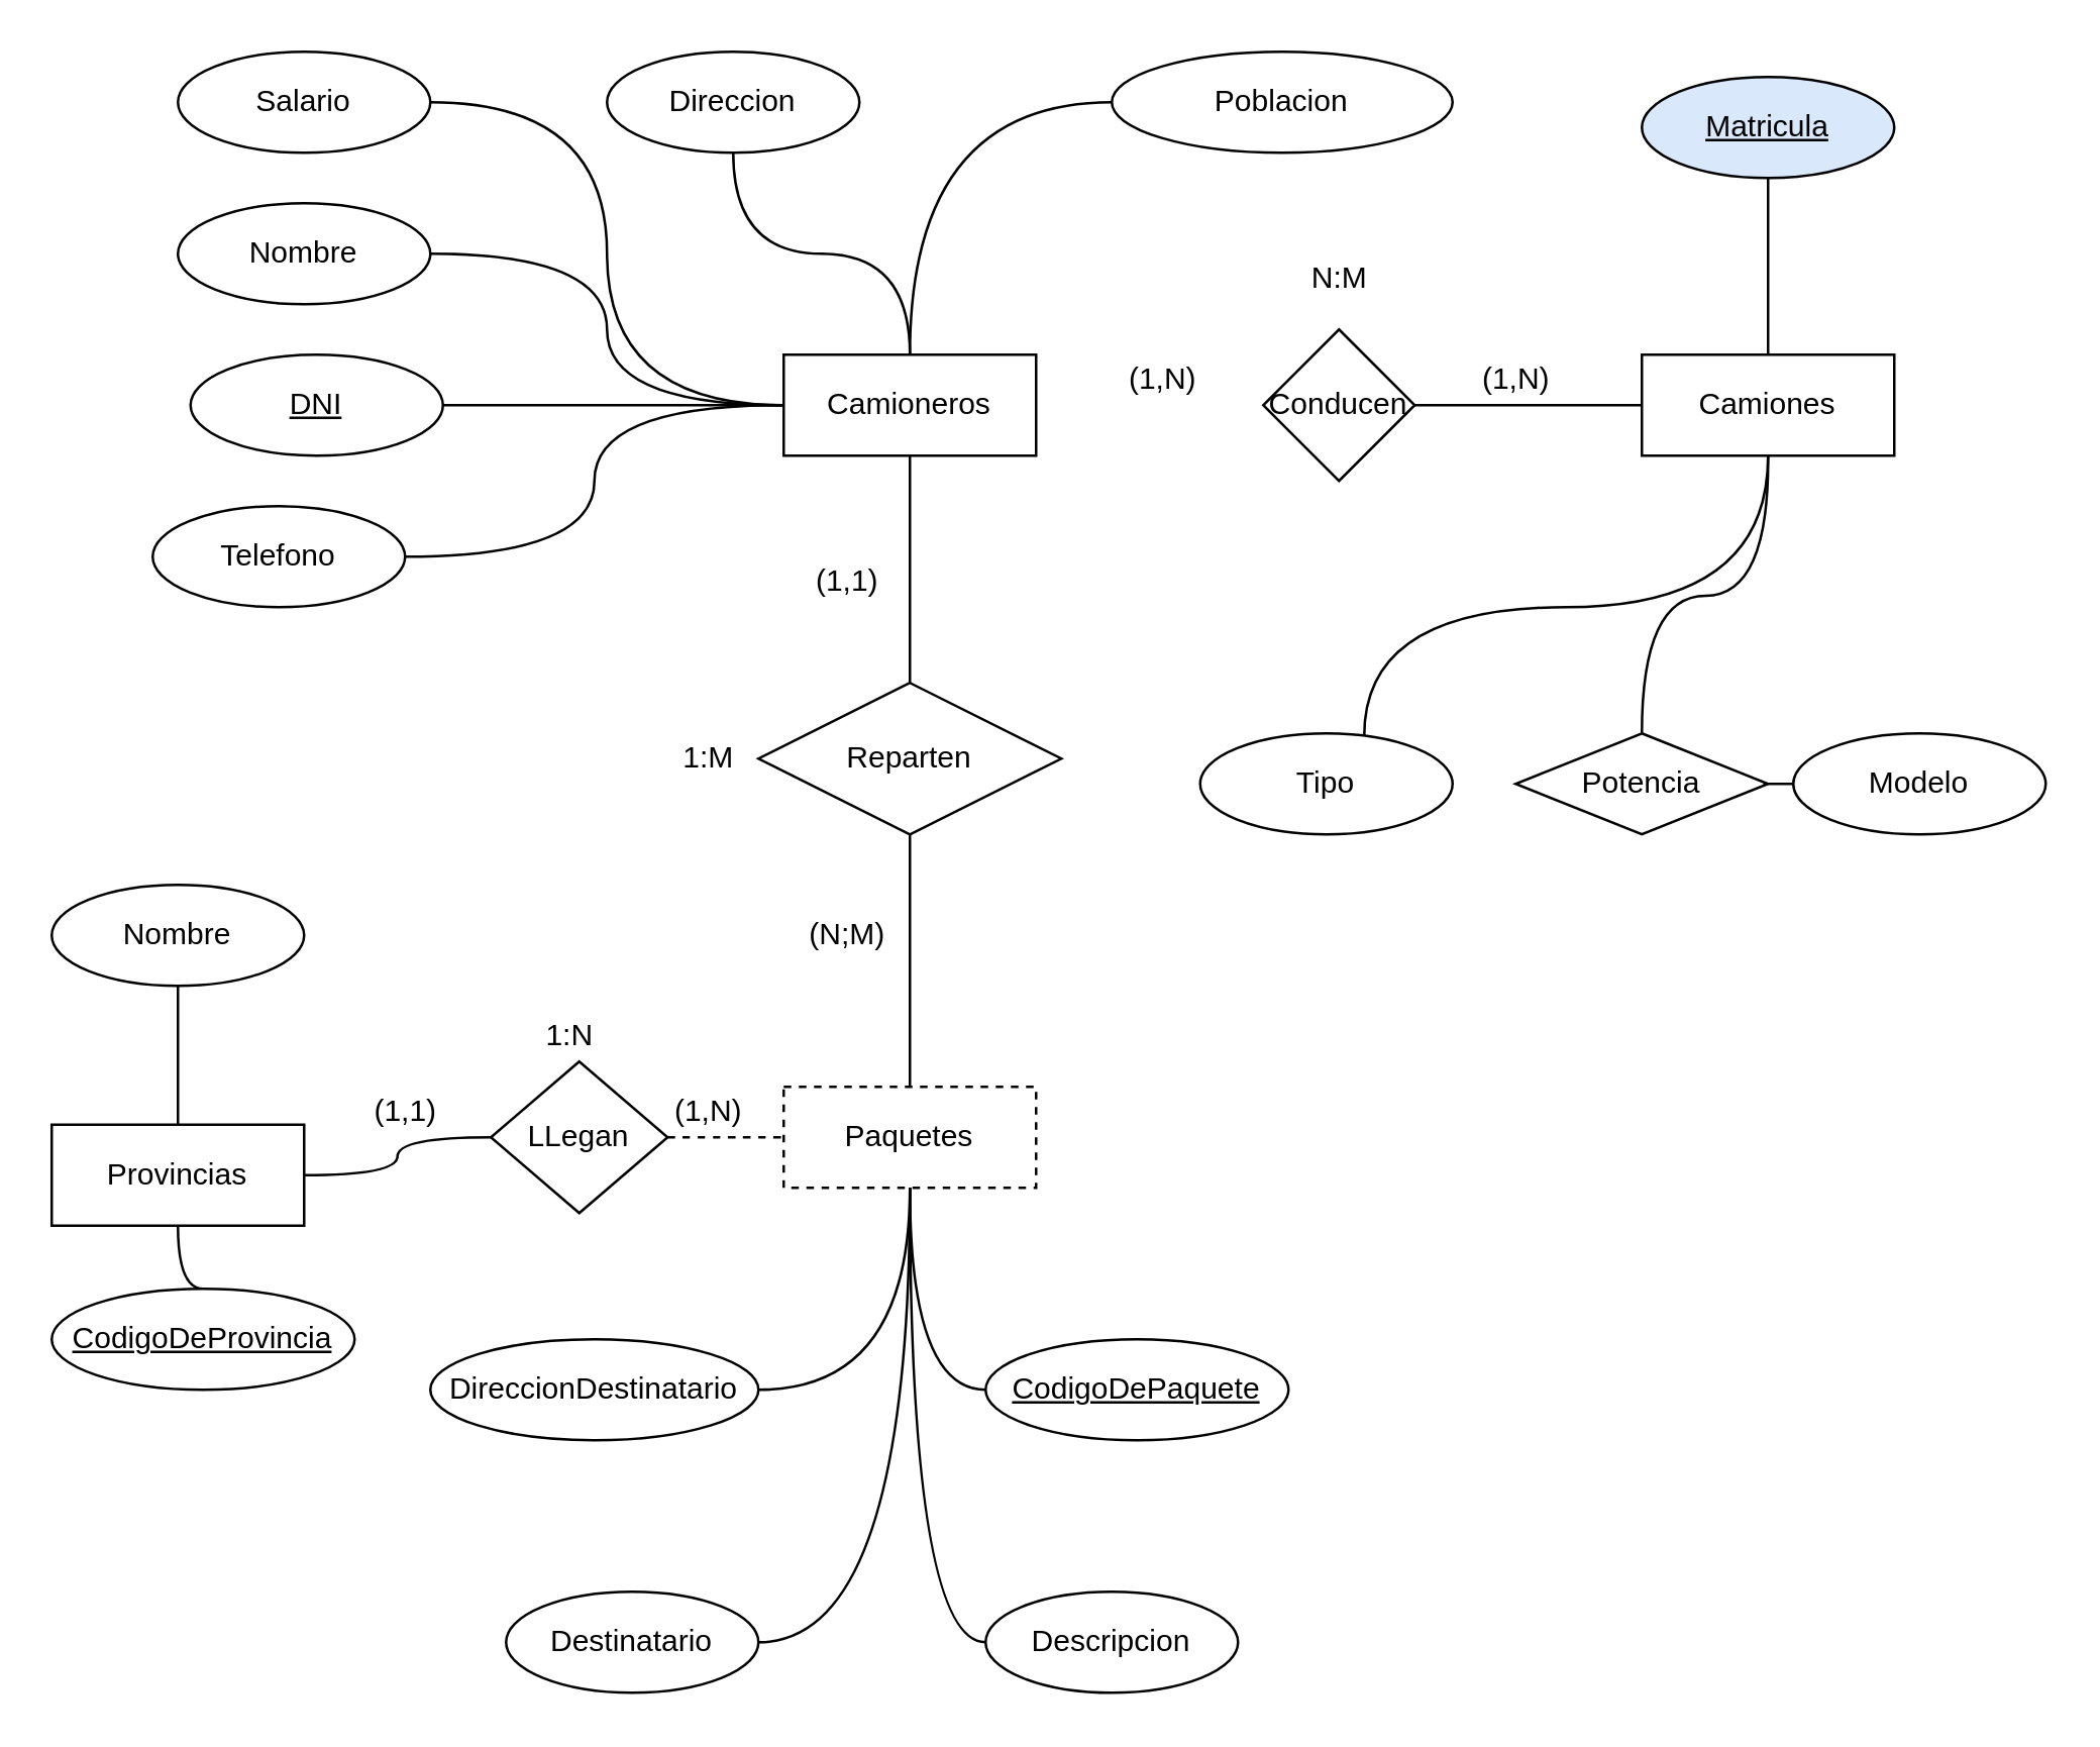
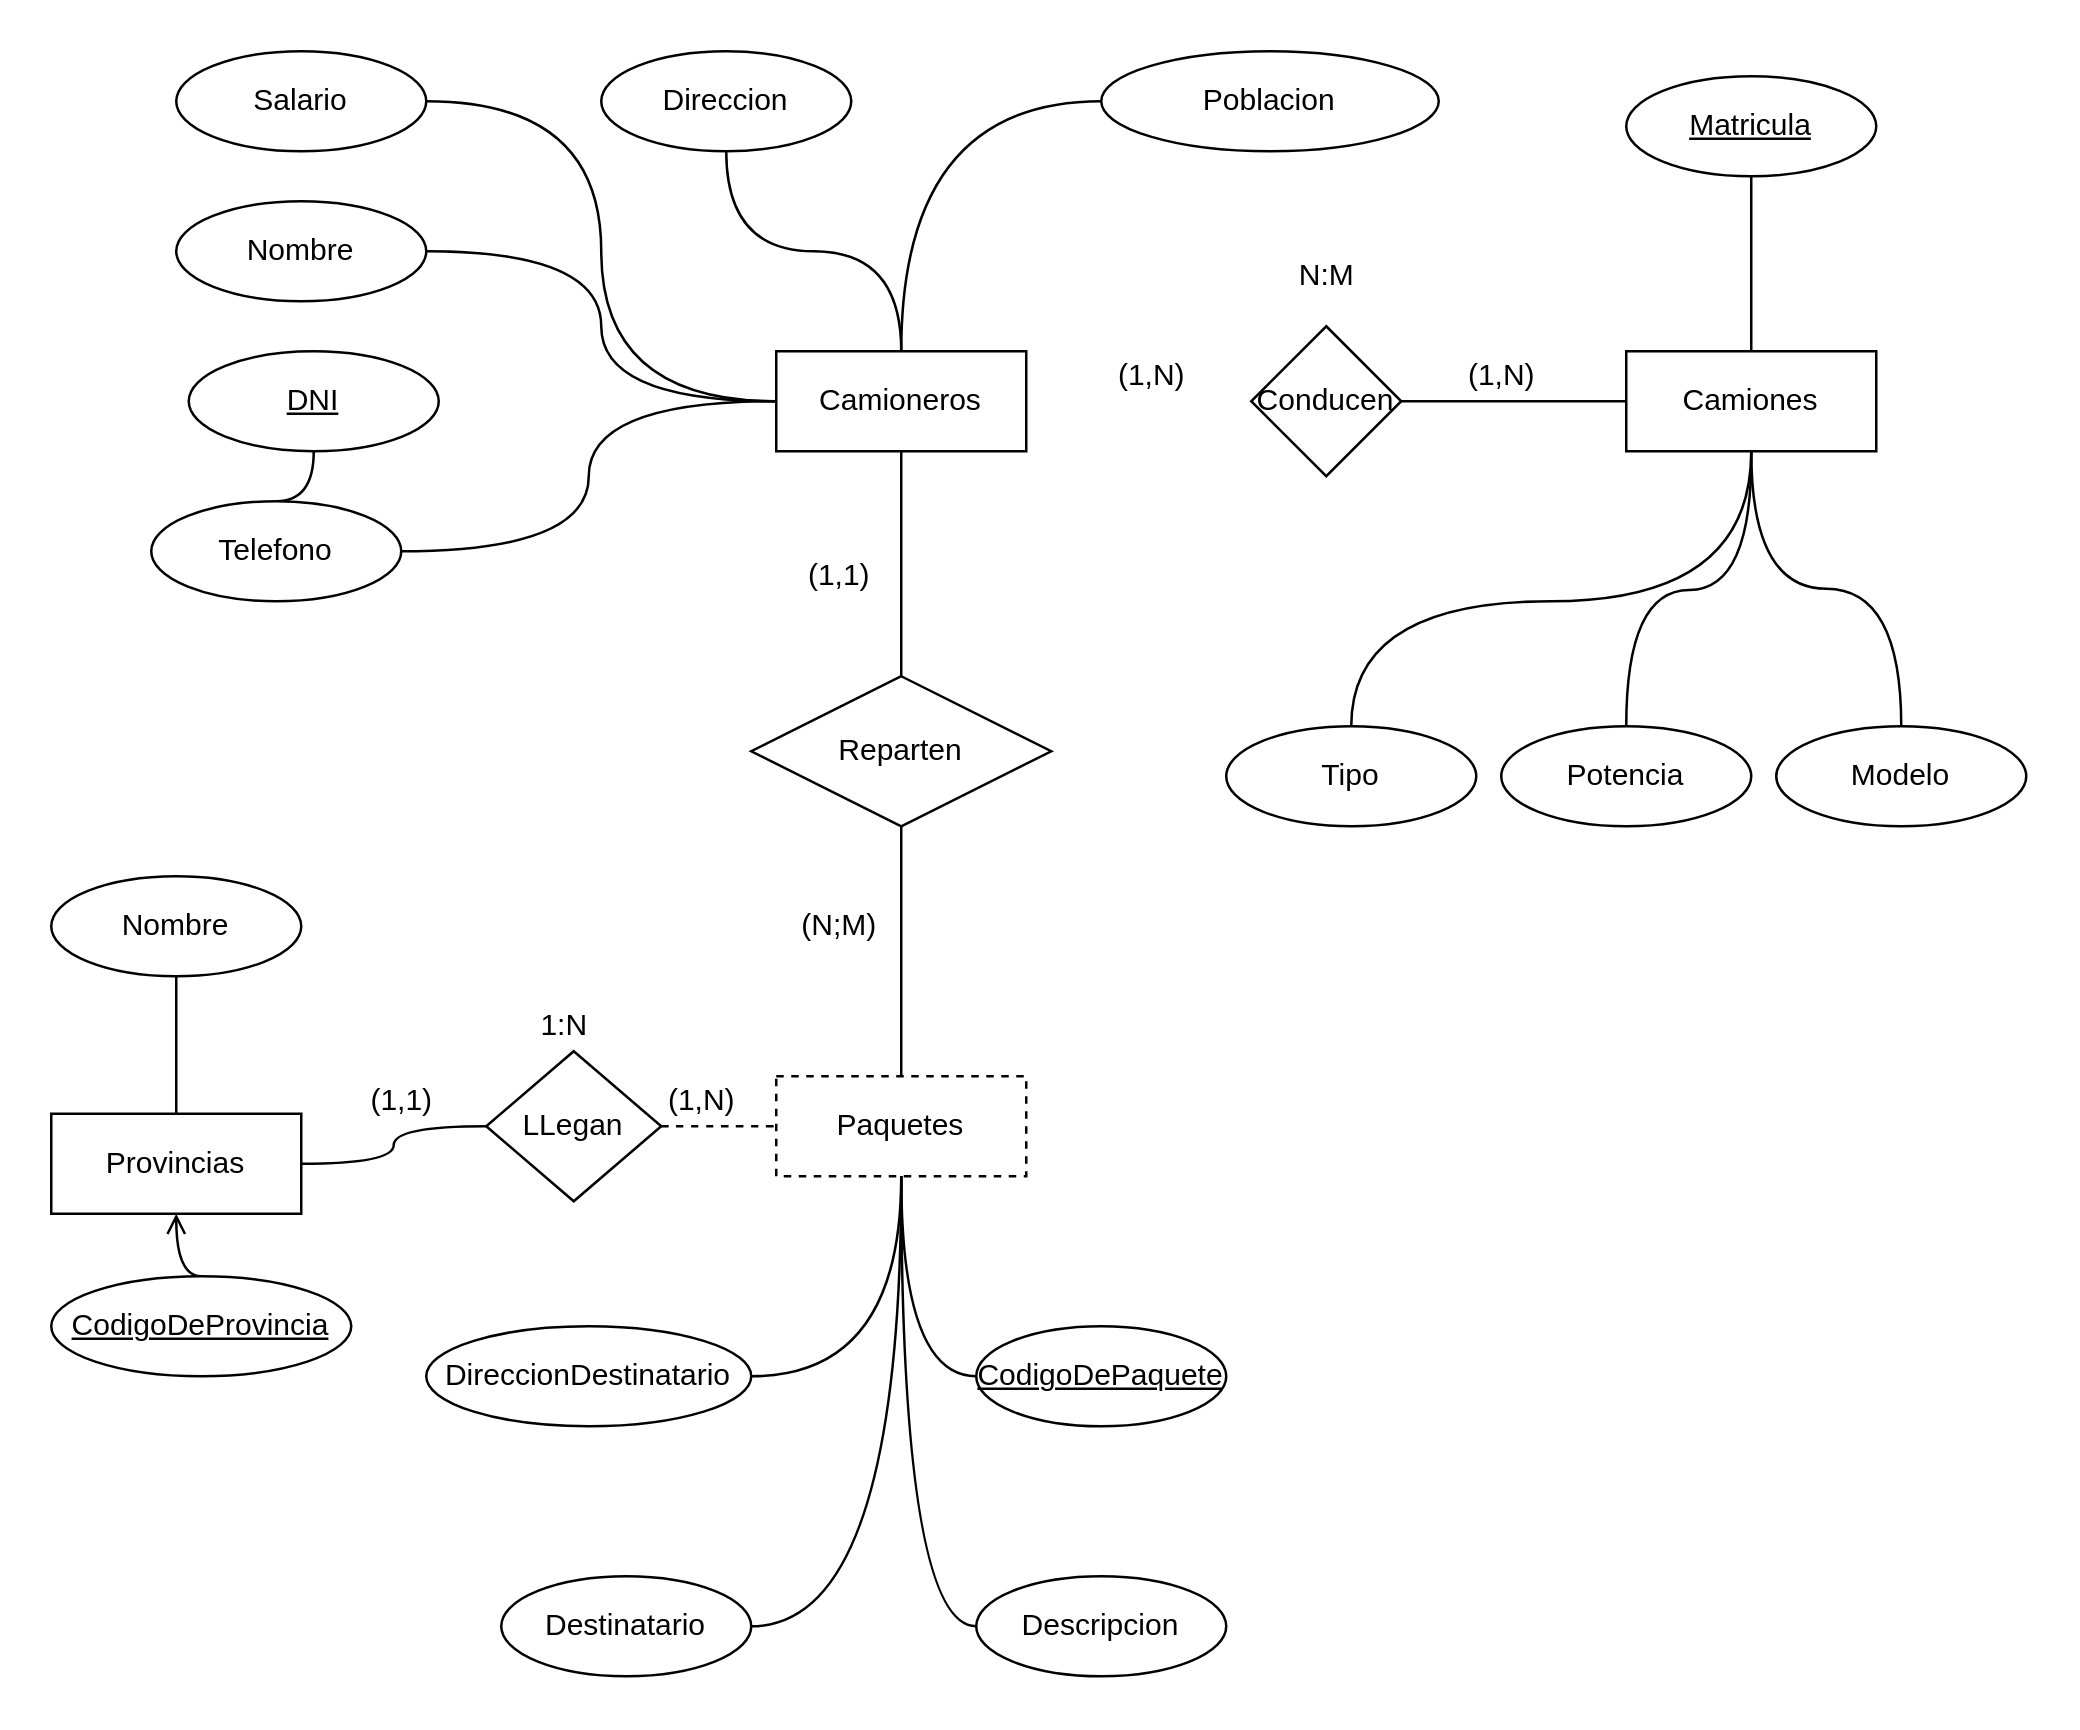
- <mxCell id="33" value="&lt;u&gt;Matricula&lt;/u&gt;" style="ellipse;whiteSpace=wrap;html=1;align=center;fillColor=#dae8fc;" vertex="1" parent="1"><mxGeometry x="650" y="30" width="100" height="40" as="geometry" /></mxCell>
+ <mxCell id="33" value="&lt;u&gt;Matricula&lt;/u&gt;" style="ellipse;whiteSpace=wrap;html=1;align=center;" vertex="1" parent="1"><mxGeometry x="650" y="30" width="100" height="40" as="geometry" /></mxCell>
- <mxCell id="14" style="edgeStyle=orthogonalEdgeStyle;curved=1;rounded=0;orthogonalLoop=1;jettySize=auto;html=1;entryX=0;entryY=0.5;entryDx=0;entryDy=0;endArrow=none;endFill=0;" edge="1" parent="1" source="15" target="7"><mxGeometry relative="1" as="geometry" /></mxCell>
+ <mxCell id="14" style="edgeStyle=orthogonalEdgeStyle;curved=1;rounded=0;orthogonalLoop=1;jettySize=auto;html=1;endArrow=none;endFill=0;" edge="1" parent="1" source="15" target="23"><mxGeometry relative="1" as="geometry" /></mxCell>
- <mxCell id="48" value="1:M" style="text;html=1;align=center;verticalAlign=middle;resizable=0;points=[];autosize=1;" vertex="1" parent="1"><mxGeometry x="260" y="290" width="40" height="20" as="geometry" /></mxCell>
- <mxCell id="29" value="Tipo" style="ellipse;whiteSpace=wrap;html=1;align=center;" vertex="1" parent="1"><mxGeometry x="475" y="290" width="100" height="40" as="geometry" /></mxCell>
+ <mxCell id="29" value="Tipo" style="ellipse;whiteSpace=wrap;html=1;align=center;" vertex="1" parent="1"><mxGeometry x="490" y="290" width="100" height="40" as="geometry" /></mxCell>
- <mxCell id="27" value="Potencia" style="rhombus;whiteSpace=wrap;html=1;align=center;" vertex="1" parent="1"><mxGeometry x="600" y="290" width="100" height="40" as="geometry" /></mxCell>
+ <mxCell id="27" value="Potencia" style="ellipse;whiteSpace=wrap;html=1;align=center;" vertex="1" parent="1"><mxGeometry x="600" y="290" width="100" height="40" as="geometry" /></mxCell>
- <mxCell id="30" style="edgeStyle=orthogonalEdgeStyle;curved=1;rounded=0;orthogonalLoop=1;jettySize=auto;html=1;endArrow=none;endFill=0;" edge="1" parent="1" source="31" target="27"><mxGeometry relative="1" as="geometry" /></mxCell>
+ <mxCell id="30" style="edgeStyle=orthogonalEdgeStyle;curved=1;rounded=0;orthogonalLoop=1;jettySize=auto;html=1;entryX=0.5;entryY=1;entryDx=0;entryDy=0;endArrow=none;endFill=0;" edge="1" parent="1" source="31" target="3"><mxGeometry relative="1" as="geometry" /></mxCell>
- <mxCell id="34" style="edgeStyle=orthogonalEdgeStyle;curved=1;rounded=0;orthogonalLoop=1;jettySize=auto;html=1;exitX=0.5;exitY=0;exitDx=0;exitDy=0;entryX=0.5;entryY=1;entryDx=0;entryDy=0;endArrow=none;endFill=0;" edge="1" parent="1" source="35" target="4"><mxGeometry relative="1" as="geometry" /></mxCell>
+ <mxCell id="34" style="edgeStyle=orthogonalEdgeStyle;curved=1;rounded=0;orthogonalLoop=1;jettySize=auto;html=1;exitX=0.5;exitY=0;exitDx=0;exitDy=0;entryX=0.5;entryY=1;entryDx=0;entryDy=0;endArrow=open;endFill=0;" edge="1" parent="1" source="35" target="4"><mxGeometry relative="1" as="geometry" /></mxCell>
- <mxCell id="39" value="&lt;u&gt;CodigoDePaquete&lt;/u&gt;" style="ellipse;whiteSpace=wrap;html=1;align=center;" vertex="1" parent="1"><mxGeometry x="390" y="530" width="120" height="40" as="geometry" /></mxCell>
+ <mxCell id="39" value="&lt;u&gt;CodigoDePaquete&lt;/u&gt;" style="ellipse;whiteSpace=wrap;html=1;align=center;" vertex="1" parent="1"><mxGeometry x="390" y="530" width="100" height="40" as="geometry" /></mxCell>
